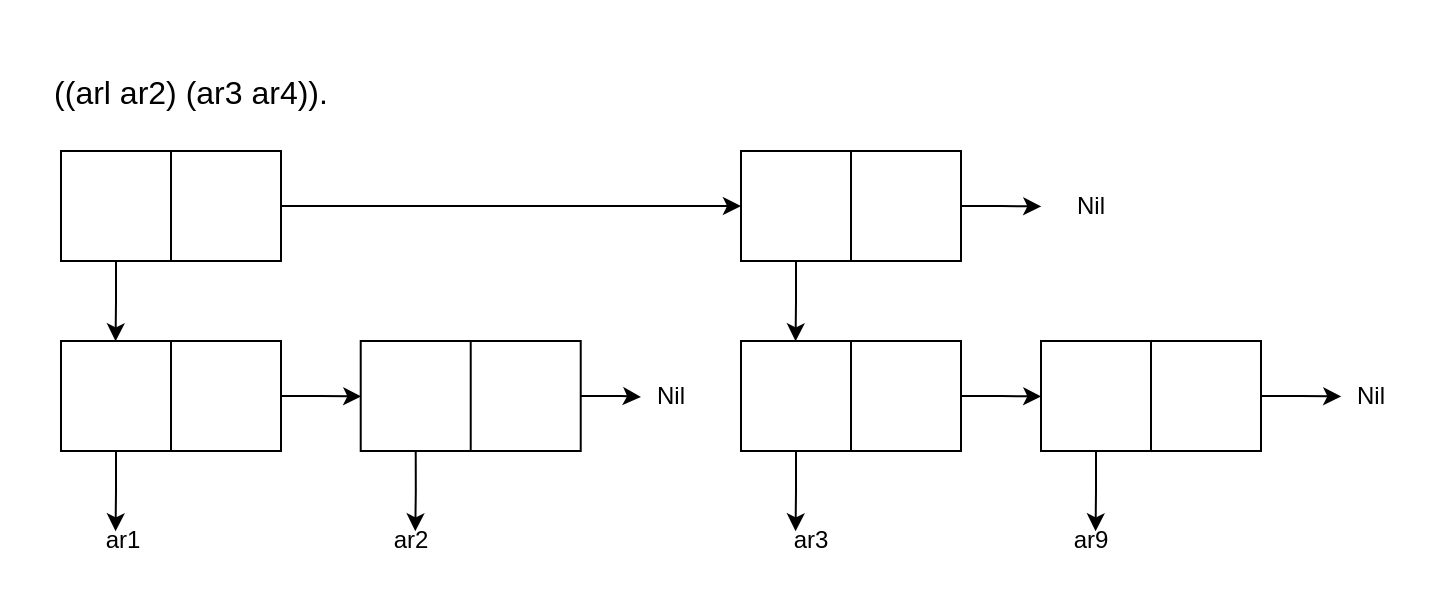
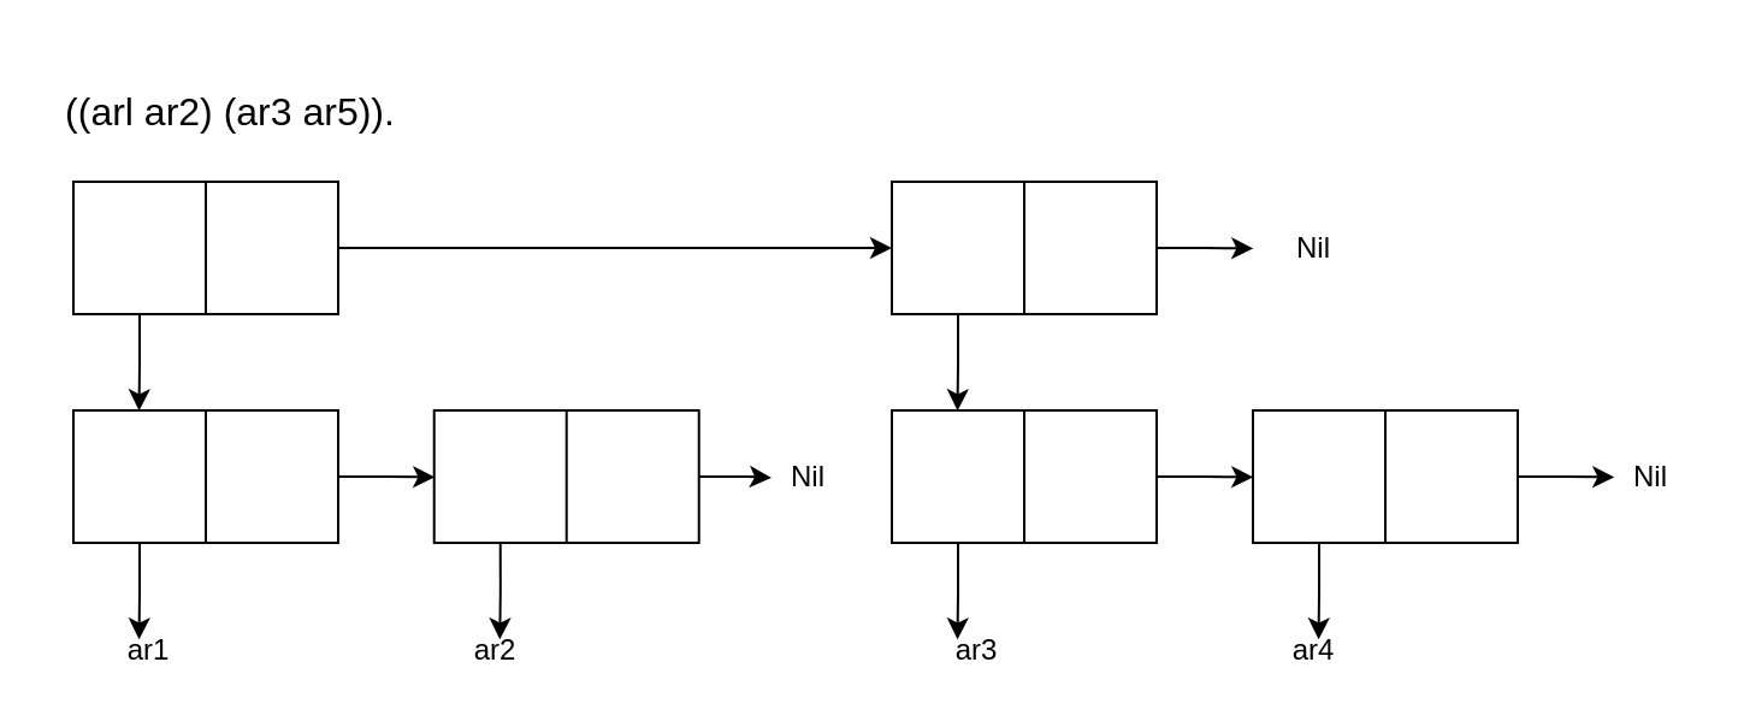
- <mxCell id="6" value="&lt;p class=&quot;Standard&quot; style=&quot;margin-bottom: 0cm ; margin-bottom: 0.0pt ; line-height: normal&quot;&gt;&lt;span style=&quot;font-size: 12.0pt&quot;&gt;((arl ar2) (ar3 ar4)).&lt;/span&gt;&lt;/p&gt;" style="text;html=1;align=center;verticalAlign=middle;resizable=0;points=[];;autosize=1;" vertex="1" parent="1"><mxGeometry x="20" y="20" width="150" height="40" as="geometry" /></mxCell>
+ <mxCell id="6" value="&lt;p class=&quot;Standard&quot; style=&quot;margin-bottom: 0cm ; margin-bottom: 0.0pt ; line-height: normal&quot;&gt;&lt;span style=&quot;font-size: 12.0pt&quot;&gt;((arl ar2) (ar3 ar5)).&lt;/span&gt;&lt;/p&gt;" style="text;html=1;align=center;verticalAlign=middle;resizable=0;points=[];;autosize=1;" vertex="1" parent="1"><mxGeometry x="20" y="20" width="150" height="40" as="geometry" /></mxCell>
- <mxCell id="31" value="ar9" style="text;html=1;align=center;verticalAlign=middle;resizable=0;points=[];;autosize=1;" vertex="1" parent="1"><mxGeometry x="530" y="260" width="30" height="20" as="geometry" /></mxCell>
+ <mxCell id="31" value="ar4" style="text;html=1;align=center;verticalAlign=middle;resizable=0;points=[];;autosize=1;" vertex="1" parent="1"><mxGeometry x="530" y="260" width="30" height="20" as="geometry" /></mxCell>
